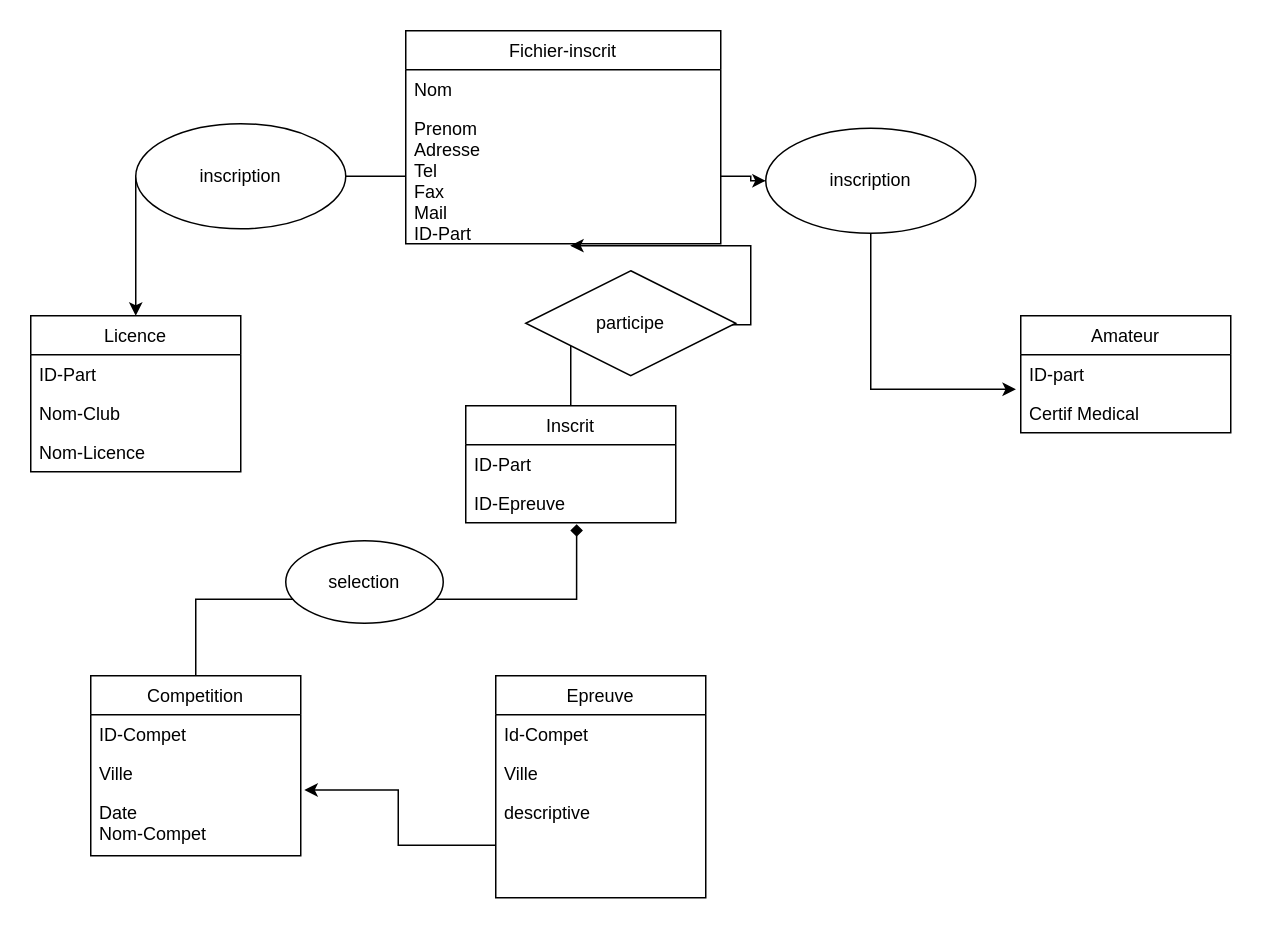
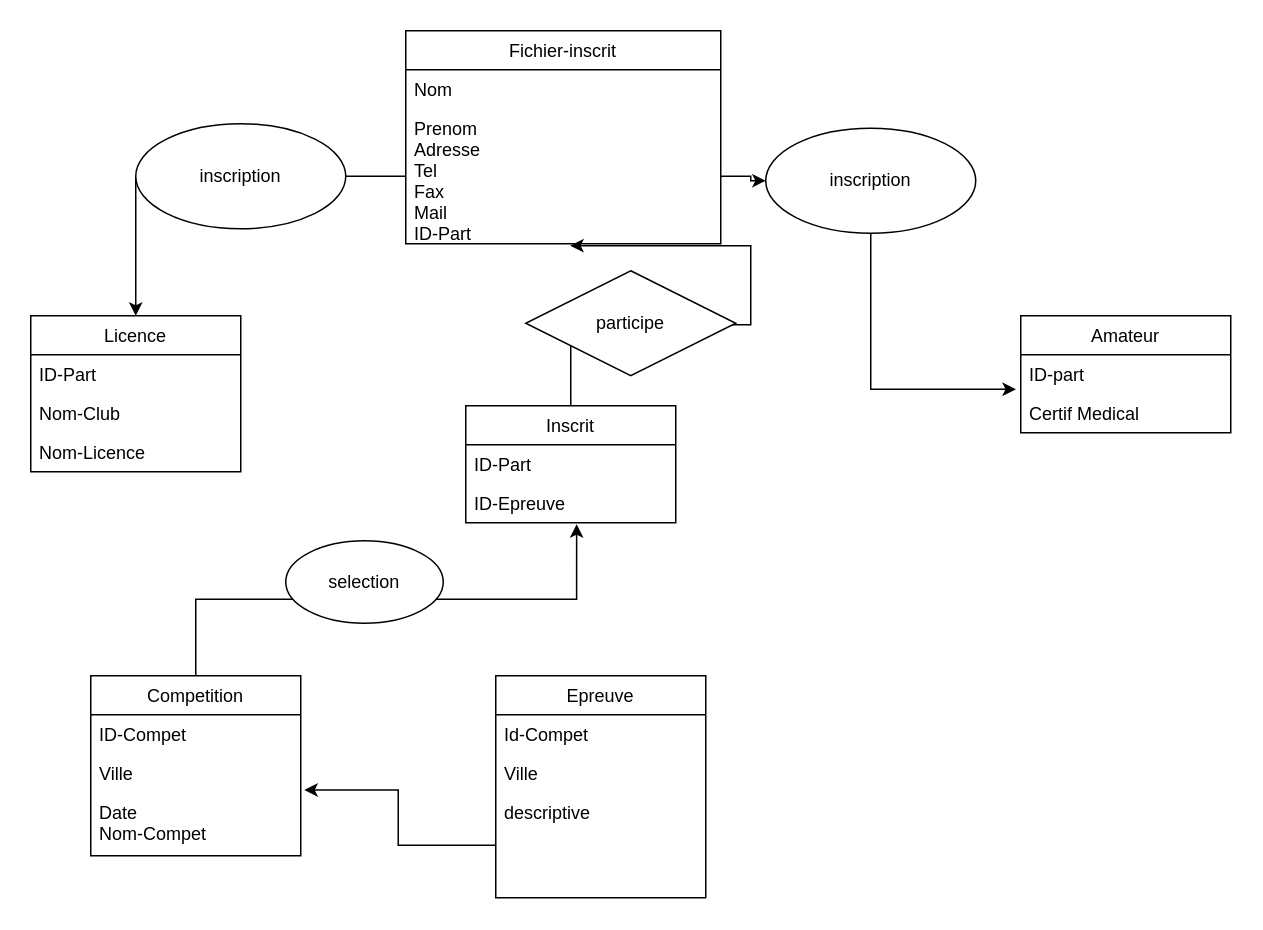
- <mxCell id="9" style="edgeStyle=orthogonalEdgeStyle;rounded=0;orthogonalLoop=1;jettySize=auto;html=1;exitX=0.5;exitY=0;exitDx=0;exitDy=0;entryX=0.528;entryY=1.038;entryDx=0;entryDy=0;entryPerimeter=0;endArrow=diamond;" edge="1" parent="1" source="10" target="24"><mxGeometry relative="1" as="geometry" /></mxCell>
+ <mxCell id="9" style="edgeStyle=orthogonalEdgeStyle;rounded=0;orthogonalLoop=1;jettySize=auto;html=1;exitX=0.5;exitY=0;exitDx=0;exitDy=0;entryX=0.528;entryY=1.038;entryDx=0;entryDy=0;entryPerimeter=0;" edge="1" parent="1" source="10" target="24"><mxGeometry relative="1" as="geometry" /></mxCell>
